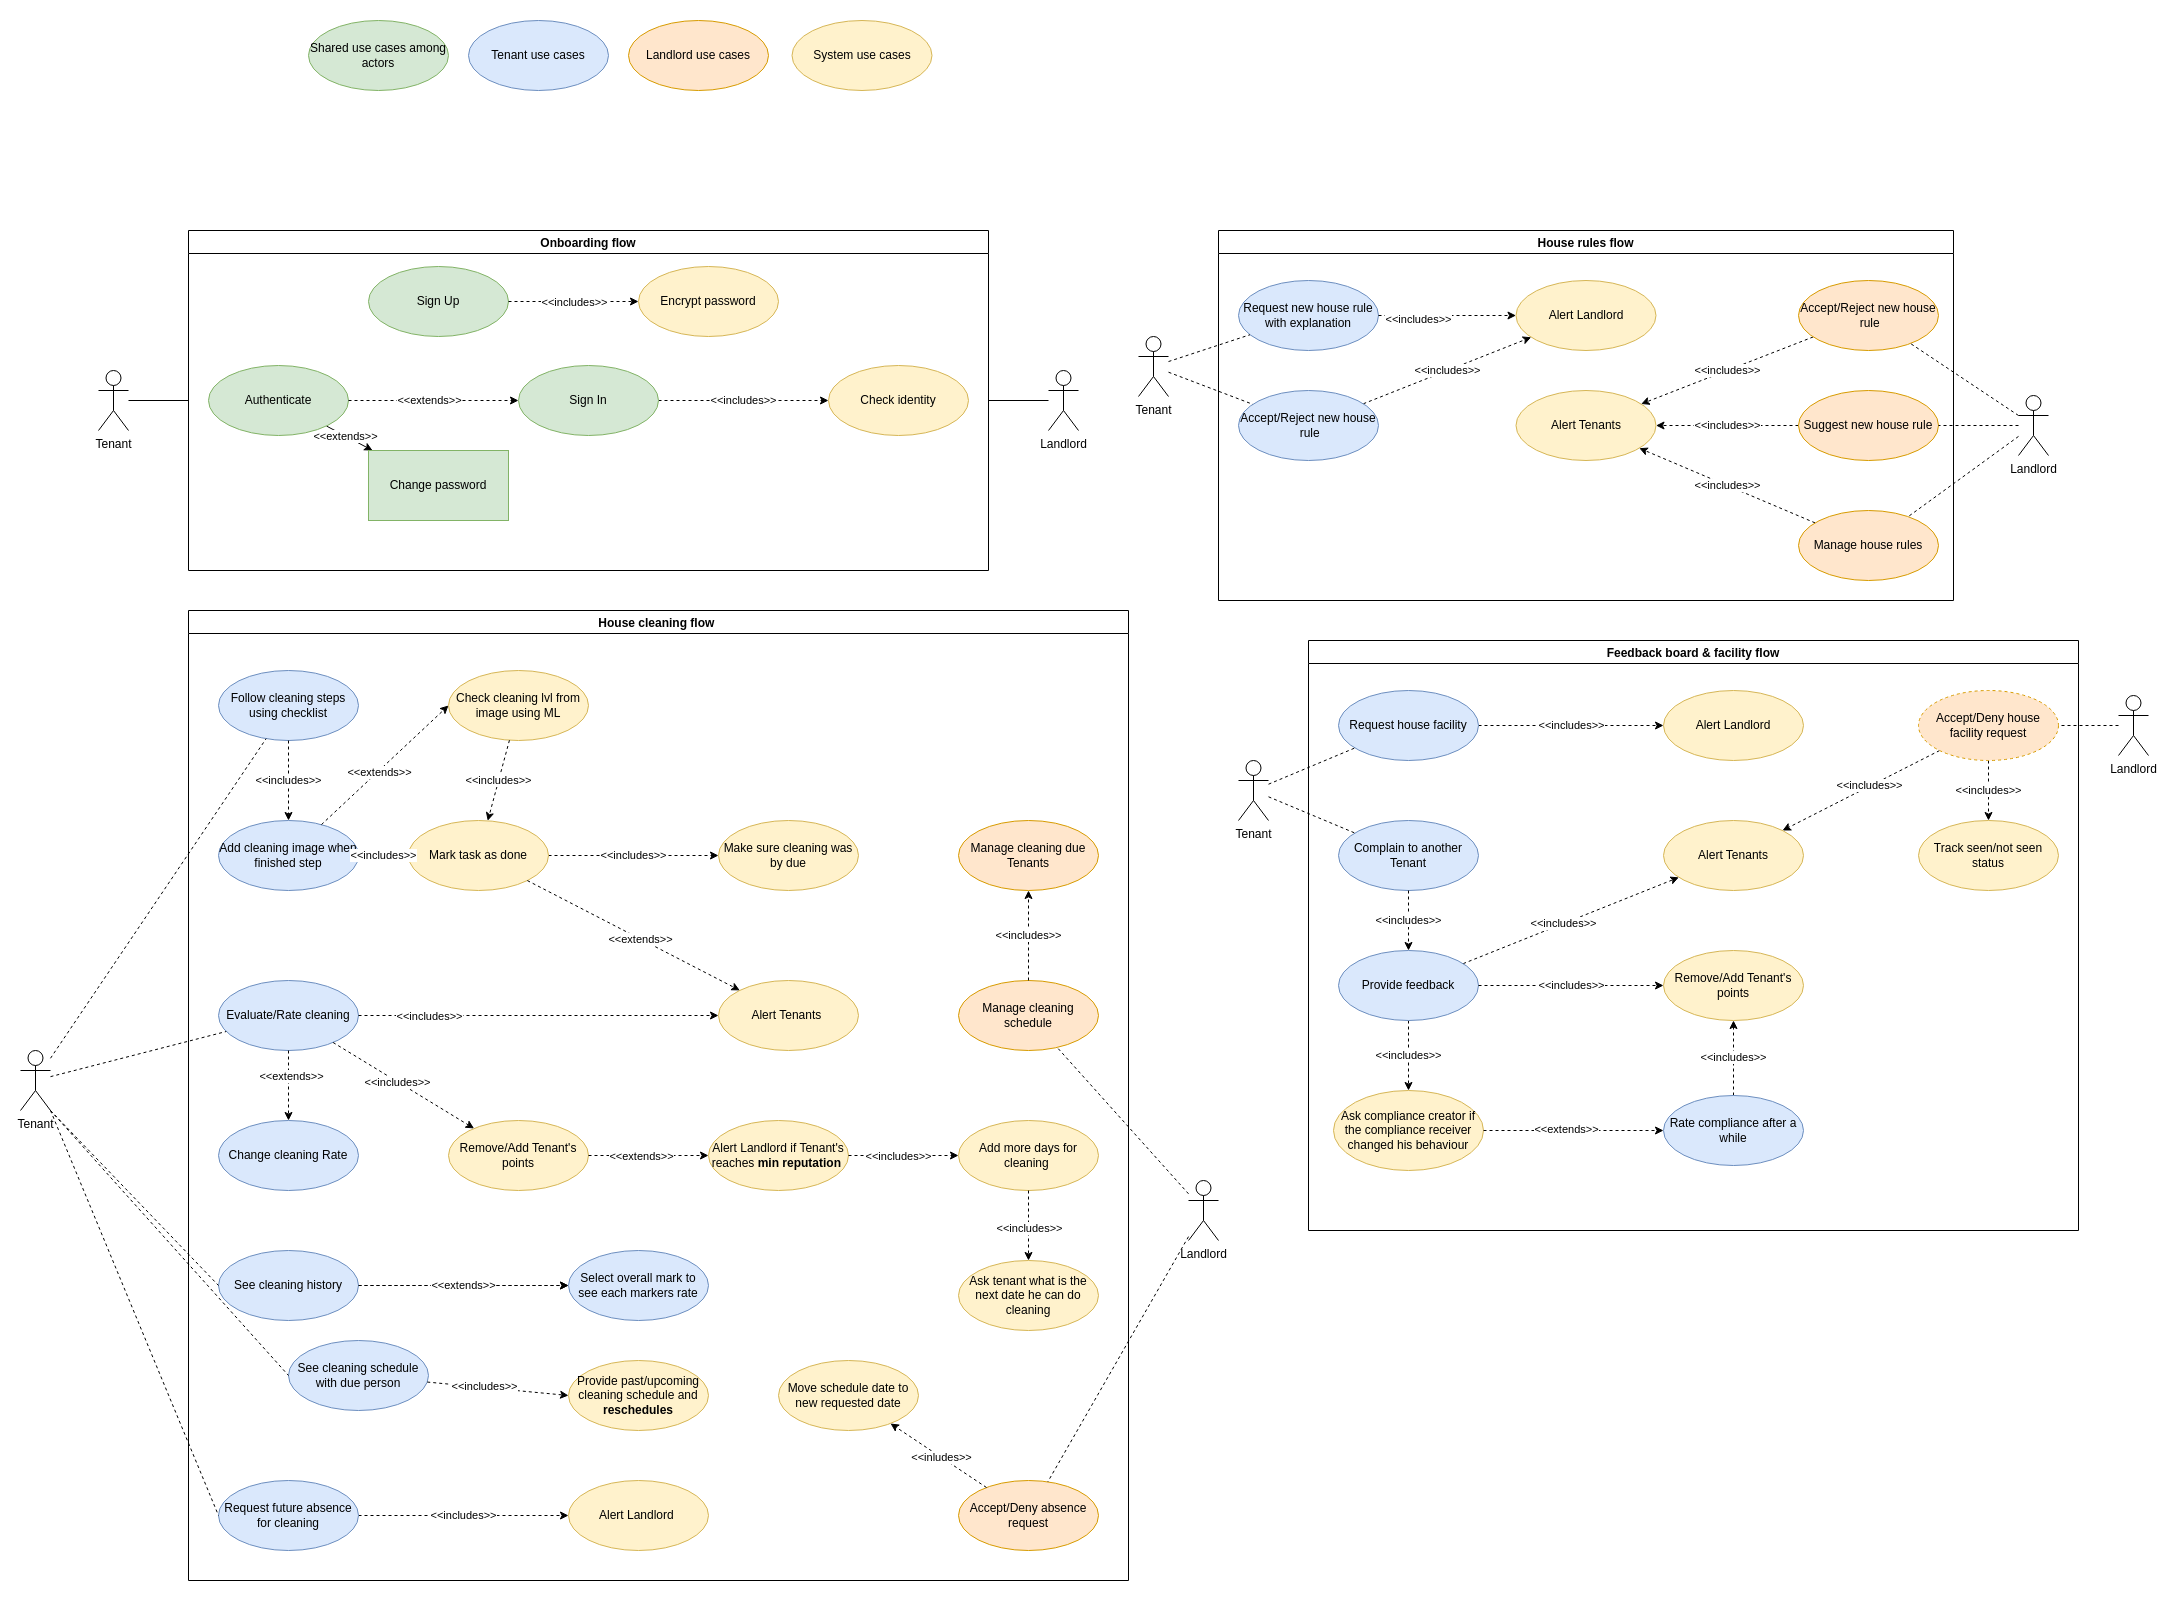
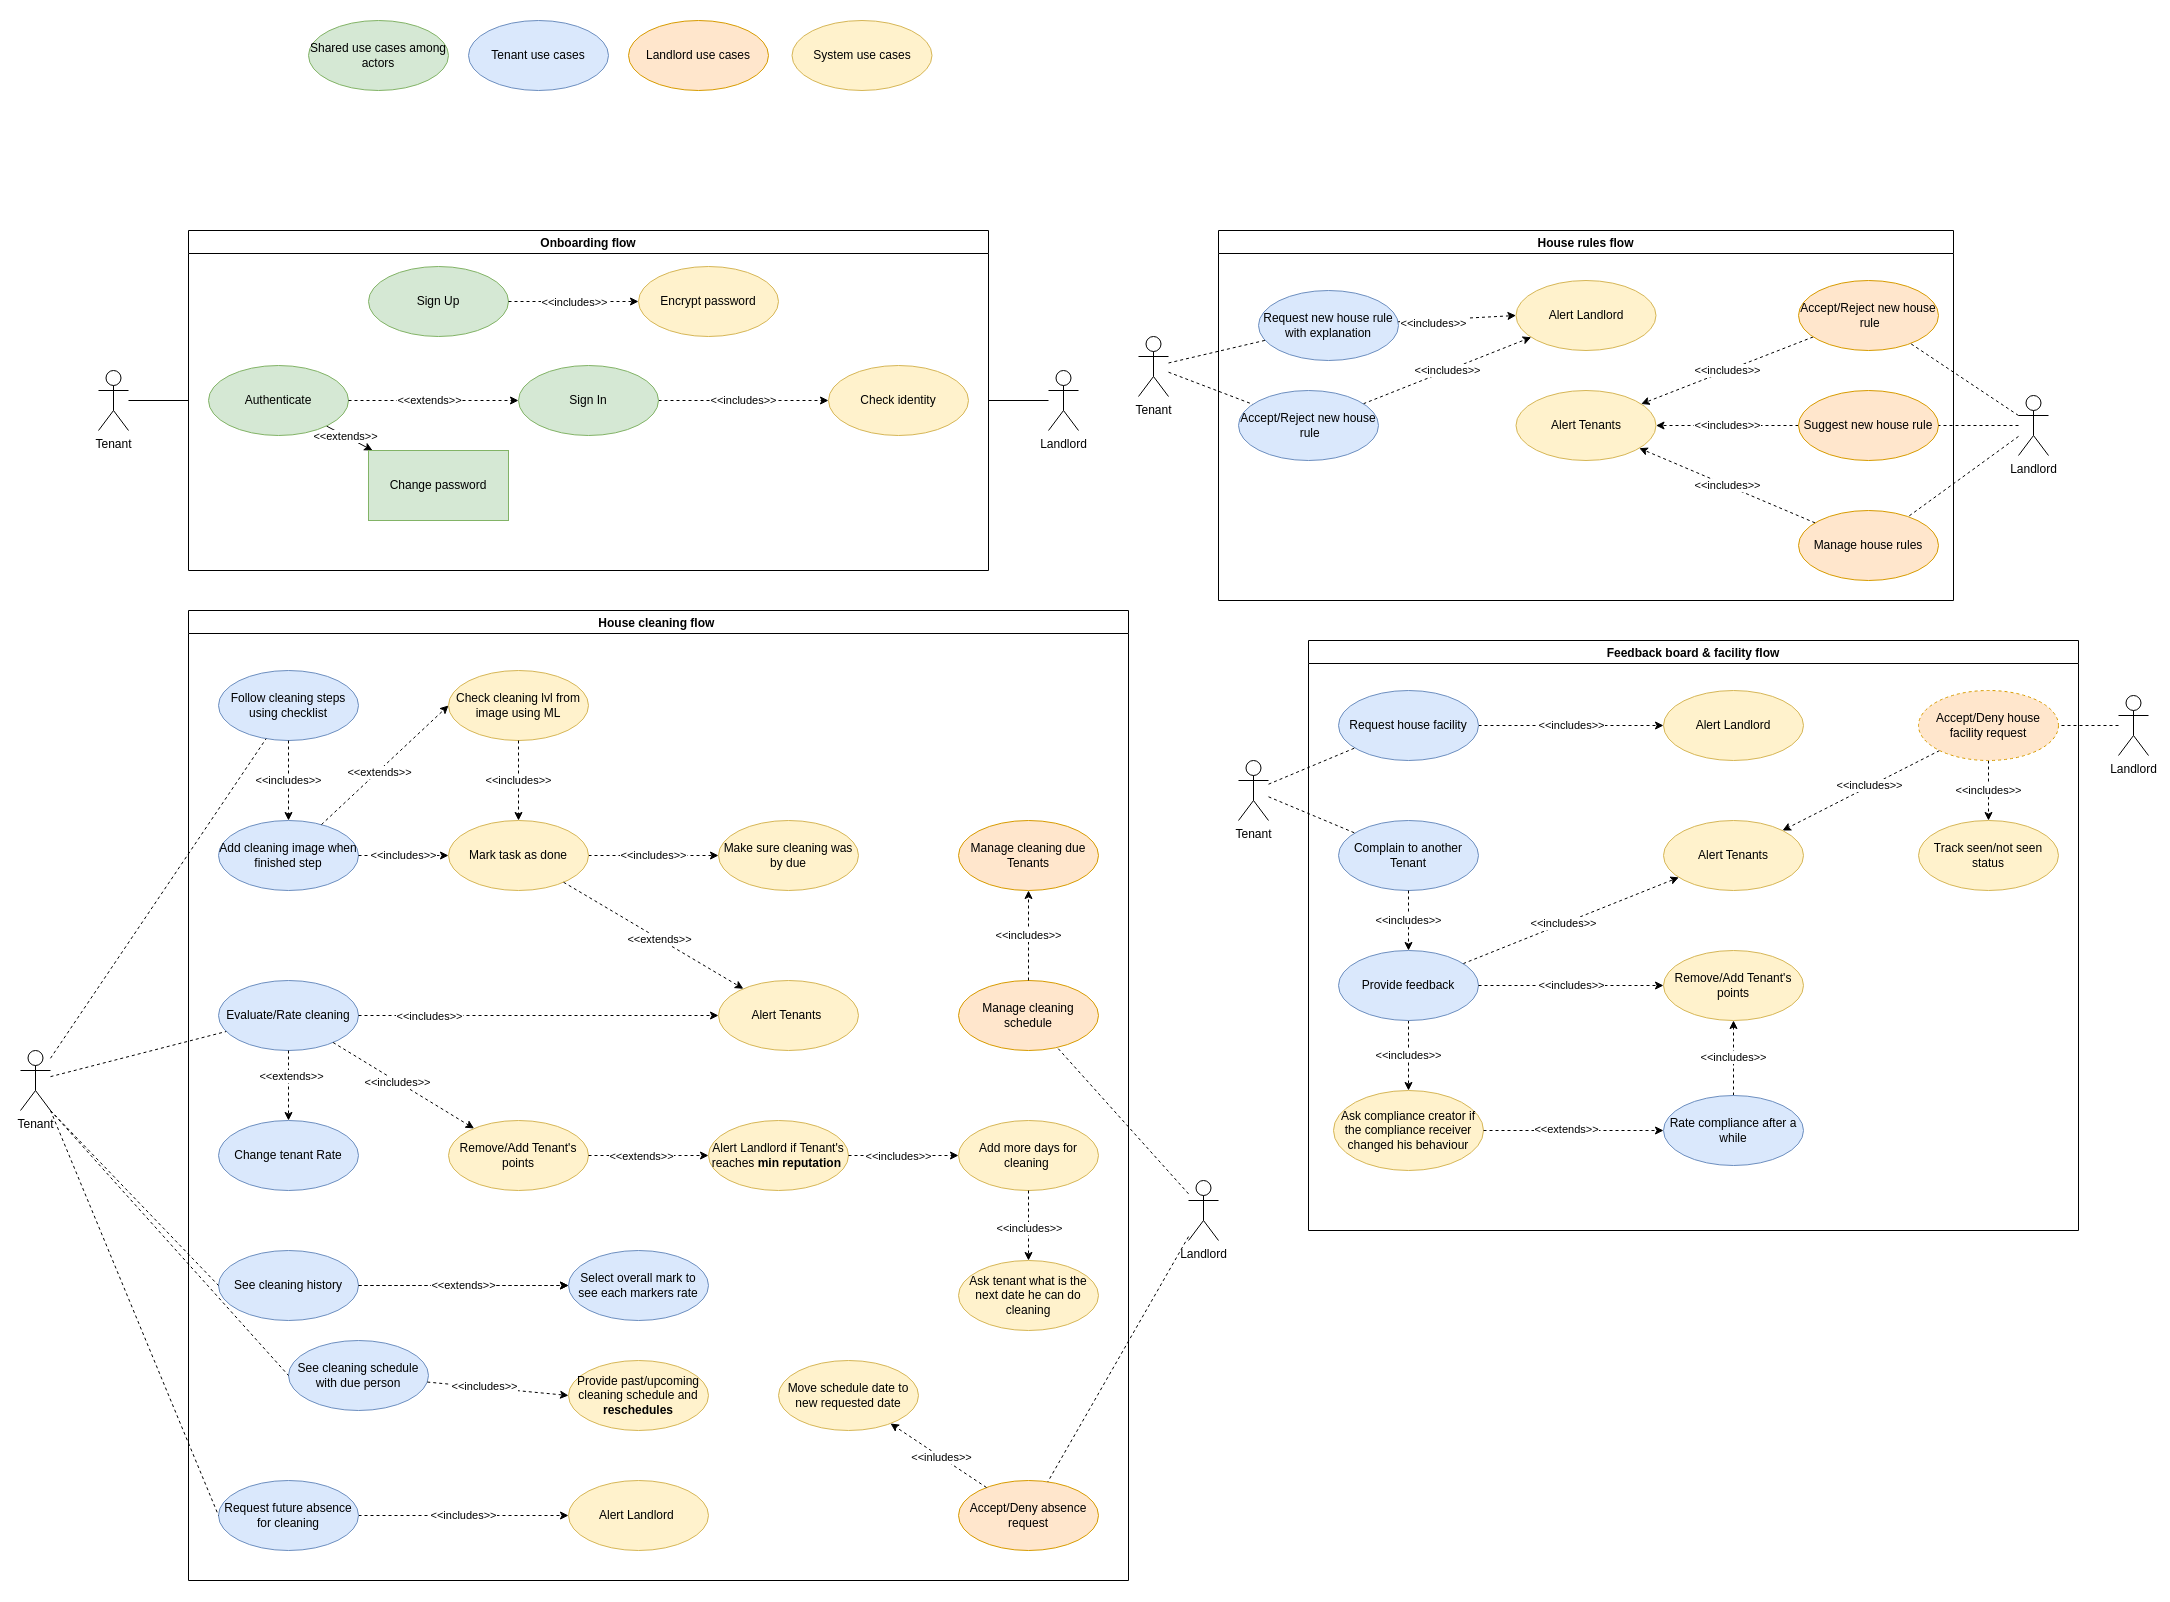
- <mxCell id="29" value="Request new house rule with explanation" style="ellipse;whiteSpace=wrap;html=1;fillColor=#dae8fc;strokeColor=#6c8ebf;" parent="25" vertex="1"><mxGeometry x="20" y="50" width="140" height="70" as="geometry" /></mxCell>
+ <mxCell id="29" value="Request new house rule with explanation" style="ellipse;whiteSpace=wrap;html=1;fillColor=#dae8fc;strokeColor=#6c8ebf;" parent="25" vertex="1"><mxGeometry x="40" y="60" width="140" height="70" as="geometry" /></mxCell>
- <mxCell id="42" value="Mark task as done" style="ellipse;whiteSpace=wrap;html=1;fillColor=#fff2cc;strokeColor=#d6b656;" parent="38" vertex="1"><mxGeometry x="220" y="210" width="140" height="70" as="geometry" /></mxCell>
+ <mxCell id="42" value="Mark task as done" style="ellipse;whiteSpace=wrap;html=1;fillColor=#fff2cc;strokeColor=#d6b656;" parent="38" vertex="1"><mxGeometry x="260" y="210" width="140" height="70" as="geometry" /></mxCell>
- <mxCell id="49" value="Change cleaning&amp;nbsp;Rate" style="ellipse;whiteSpace=wrap;html=1;fillColor=#dae8fc;strokeColor=#6c8ebf;" parent="38" vertex="1"><mxGeometry x="30" y="510" width="140" height="70" as="geometry" /></mxCell>
+ <mxCell id="49" value="Change tenant&amp;nbsp;Rate" style="ellipse;whiteSpace=wrap;html=1;fillColor=#dae8fc;strokeColor=#6c8ebf;" parent="38" vertex="1"><mxGeometry x="30" y="510" width="140" height="70" as="geometry" /></mxCell>
